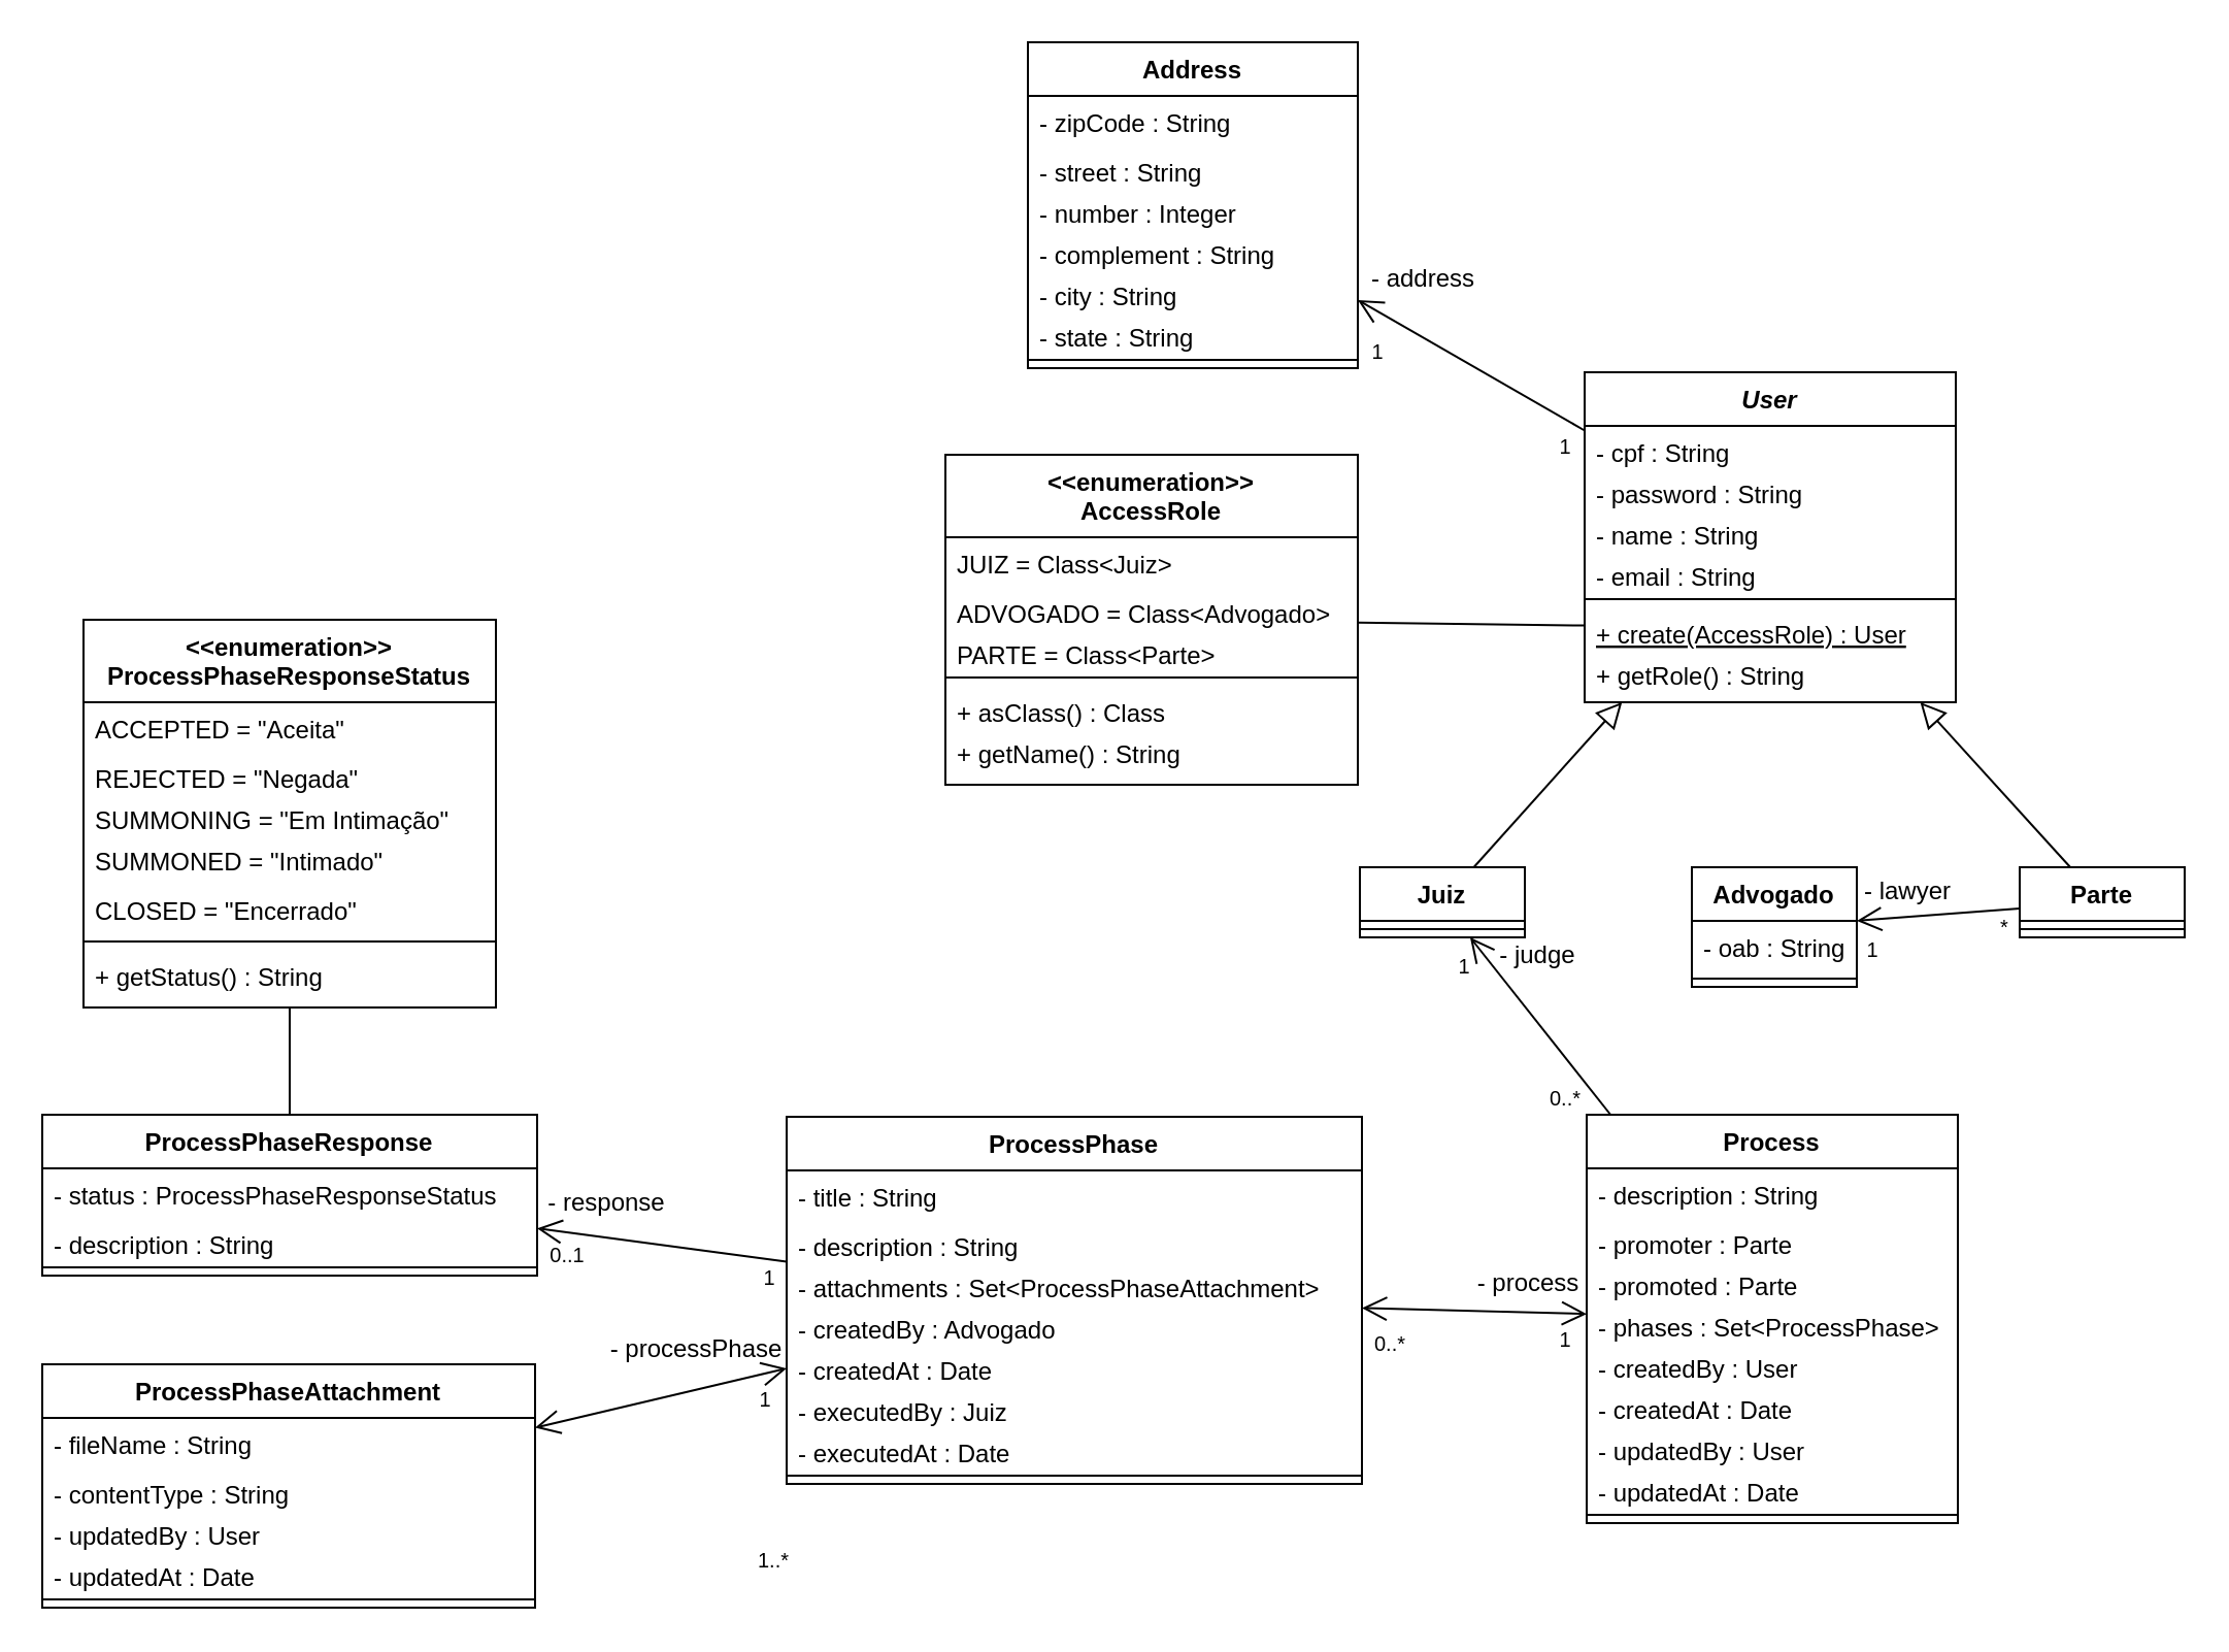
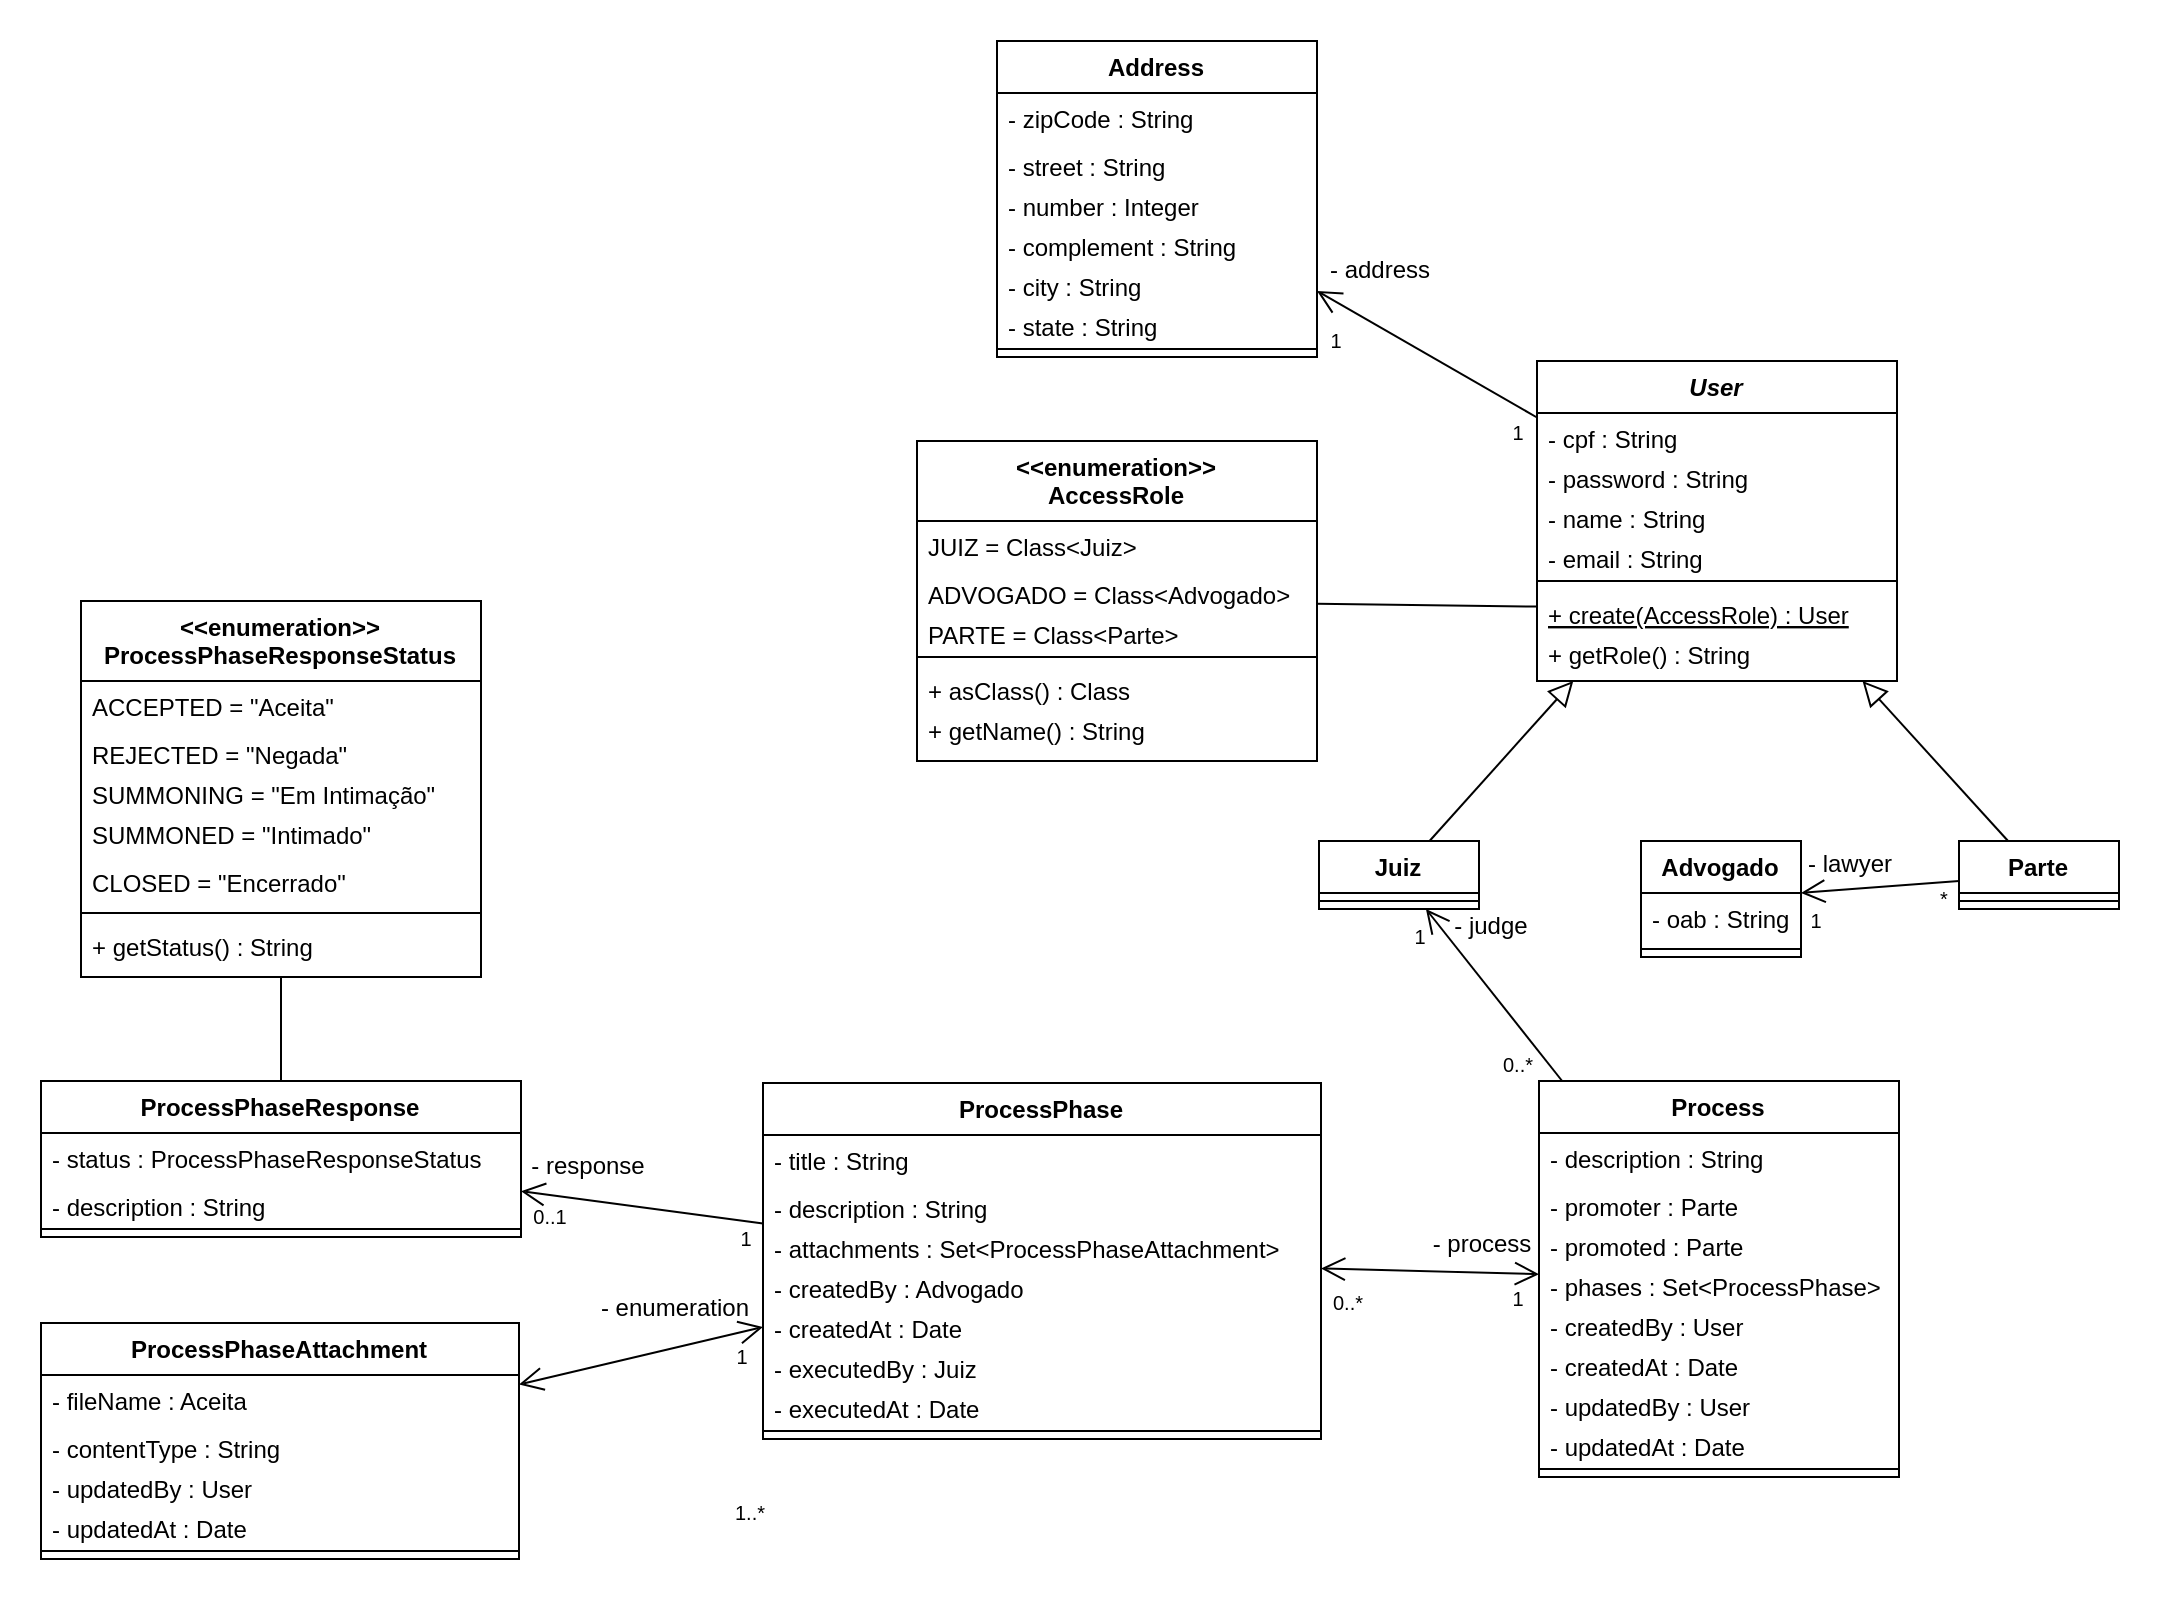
- <mxCell id="54" value="- processPhase" style="text;html=1;strokeColor=none;fillColor=none;align=center;verticalAlign=middle;whiteSpace=wrap;rounded=0;" vertex="1" parent="1"><mxGeometry x="292" y="644" width="91" height="20" as="geometry" /></mxCell>
+ <mxCell id="54" value="- enumeration" style="text;html=1;strokeColor=none;fillColor=none;align=center;verticalAlign=middle;whiteSpace=wrap;rounded=0;" vertex="1" parent="1"><mxGeometry x="292" y="644" width="91" height="20" as="geometry" /></mxCell>
- <mxCell id="71" value="- fileName : String" style="text;strokeColor=none;fillColor=none;align=left;verticalAlign=top;spacingLeft=4;spacingRight=4;overflow=hidden;rotatable=0;points=[[0,0.5],[1,0.5]];portConstraint=eastwest;" vertex="1" parent="70"><mxGeometry y="26" width="239" height="24" as="geometry" /></mxCell>
+ <mxCell id="71" value="- fileName : Aceita" style="text;strokeColor=none;fillColor=none;align=left;verticalAlign=top;spacingLeft=4;spacingRight=4;overflow=hidden;rotatable=0;points=[[0,0.5],[1,0.5]];portConstraint=eastwest;" vertex="1" parent="70"><mxGeometry y="26" width="239" height="24" as="geometry" /></mxCell>
